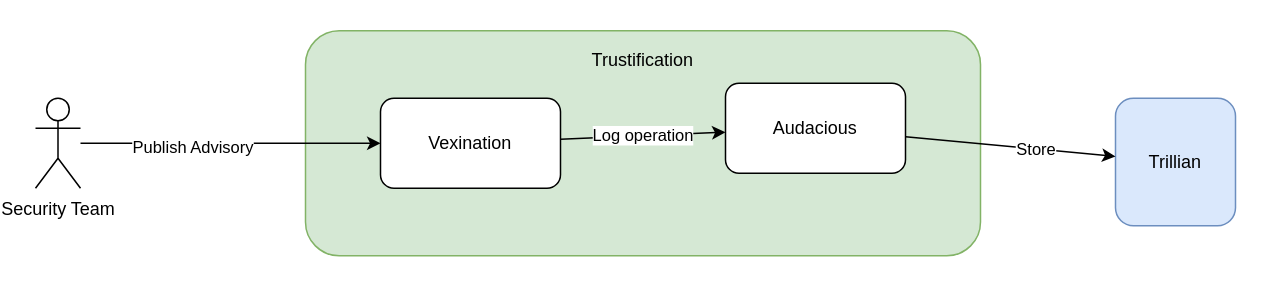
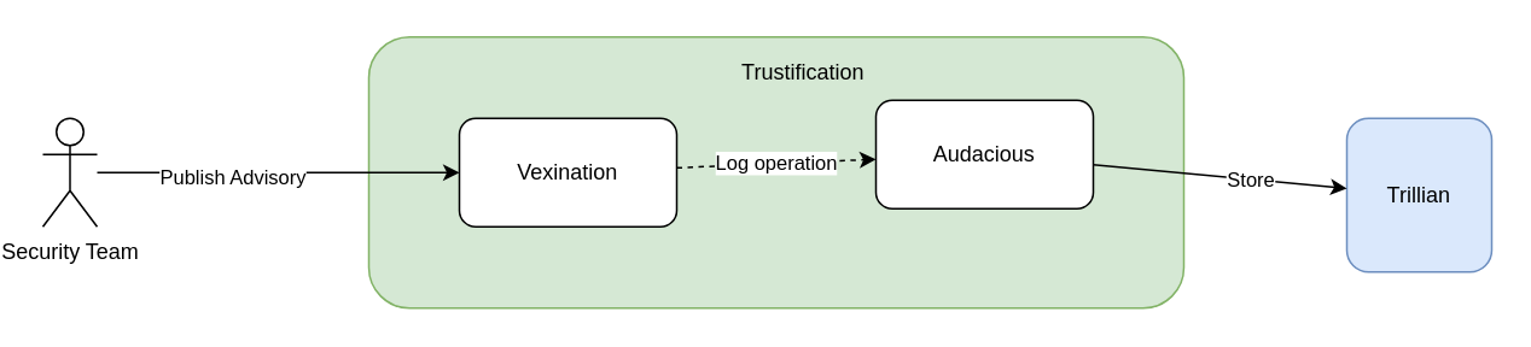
- <mxCell id="5" value="Trustification" style="text;html=1;strokeColor=none;fillColor=none;align=center;verticalAlign=middle;whiteSpace=wrap;rounded=0;" vertex="1" parent="1"><mxGeometry x="395" y="25" width="60" height="30" as="geometry" /></mxCell>
+ <mxCell id="5" value="Trustification" style="text;html=1;strokeColor=none;fillColor=none;align=center;verticalAlign=middle;whiteSpace=wrap;rounded=0;" vertex="1" parent="1"><mxGeometry x="410" y="25" width="60" height="30" as="geometry" /></mxCell>
- <mxCell id="9" value="Log operation" style="endArrow=classic;html=1;rounded=0;" edge="1" parent="1" source="4" target="6"><mxGeometry width="50" height="50" relative="1" as="geometry"><mxPoint x="780" y="145" as="sourcePoint" /><mxPoint x="830" y="95" as="targetPoint" /></mxGeometry></mxCell>
+ <mxCell id="9" value="Log operation" style="endArrow=classic;html=1;rounded=0;dashed=1;" edge="1" parent="1" source="4" target="6"><mxGeometry width="50" height="50" relative="1" as="geometry"><mxPoint x="780" y="145" as="sourcePoint" /><mxPoint x="830" y="95" as="targetPoint" /></mxGeometry></mxCell>
